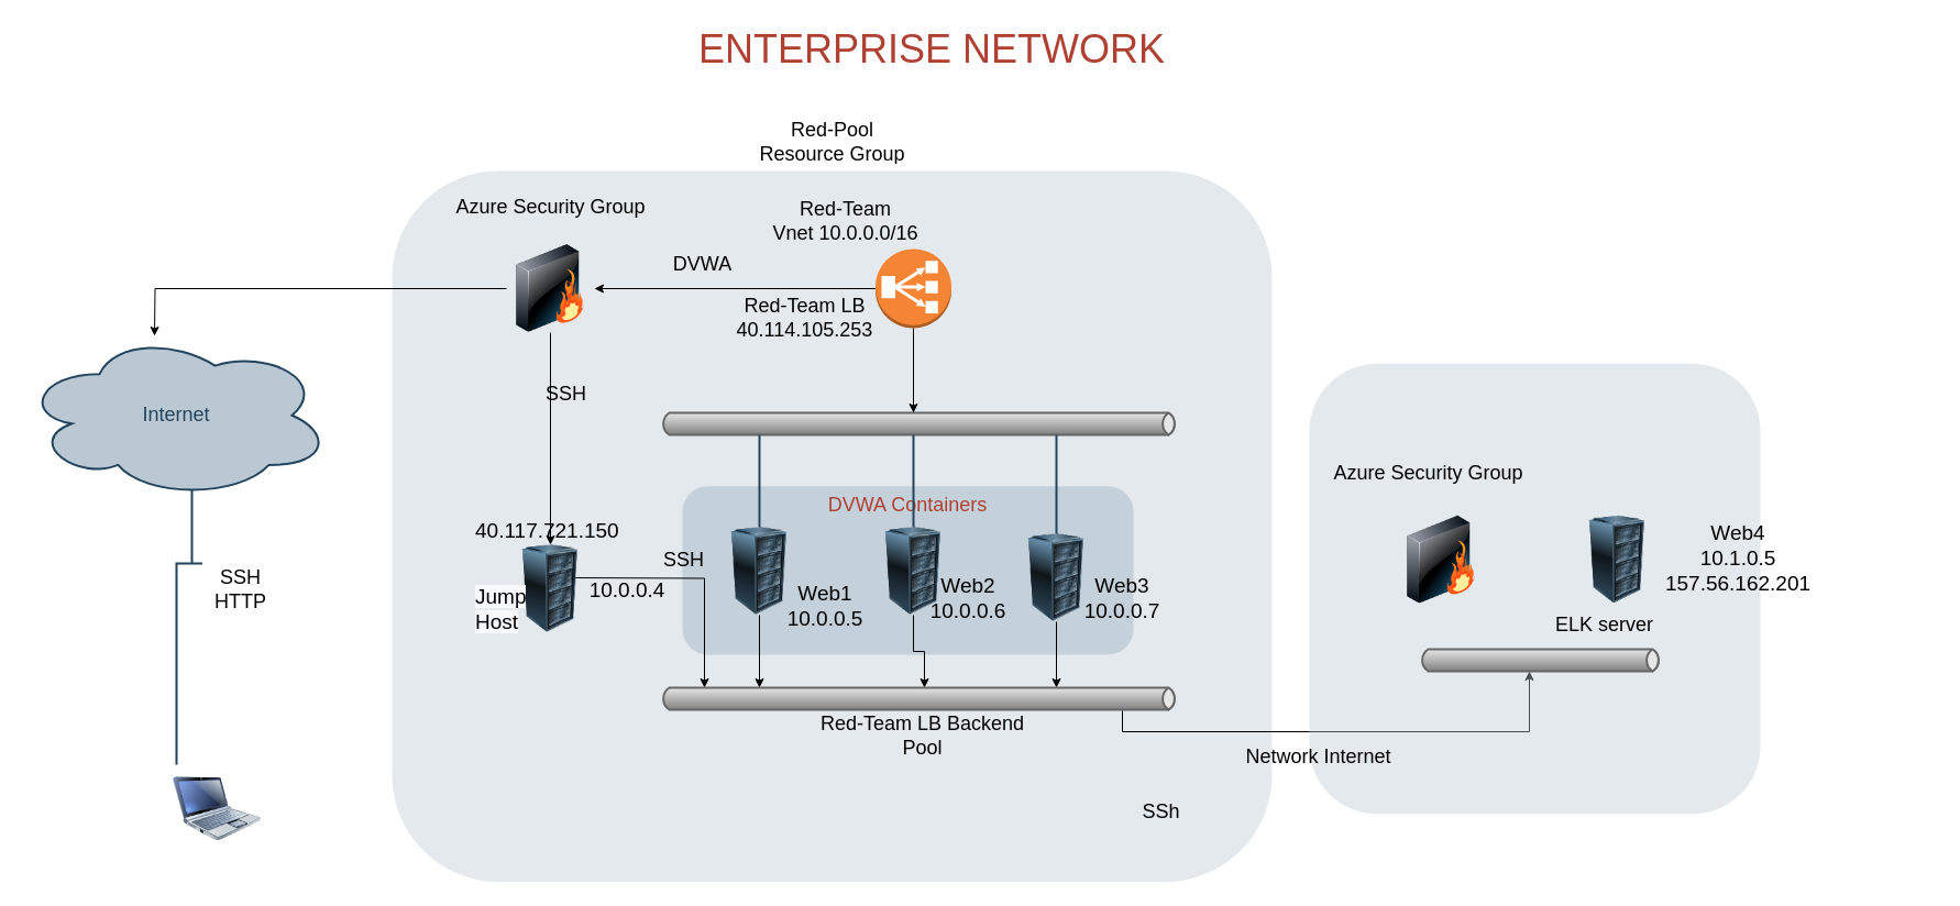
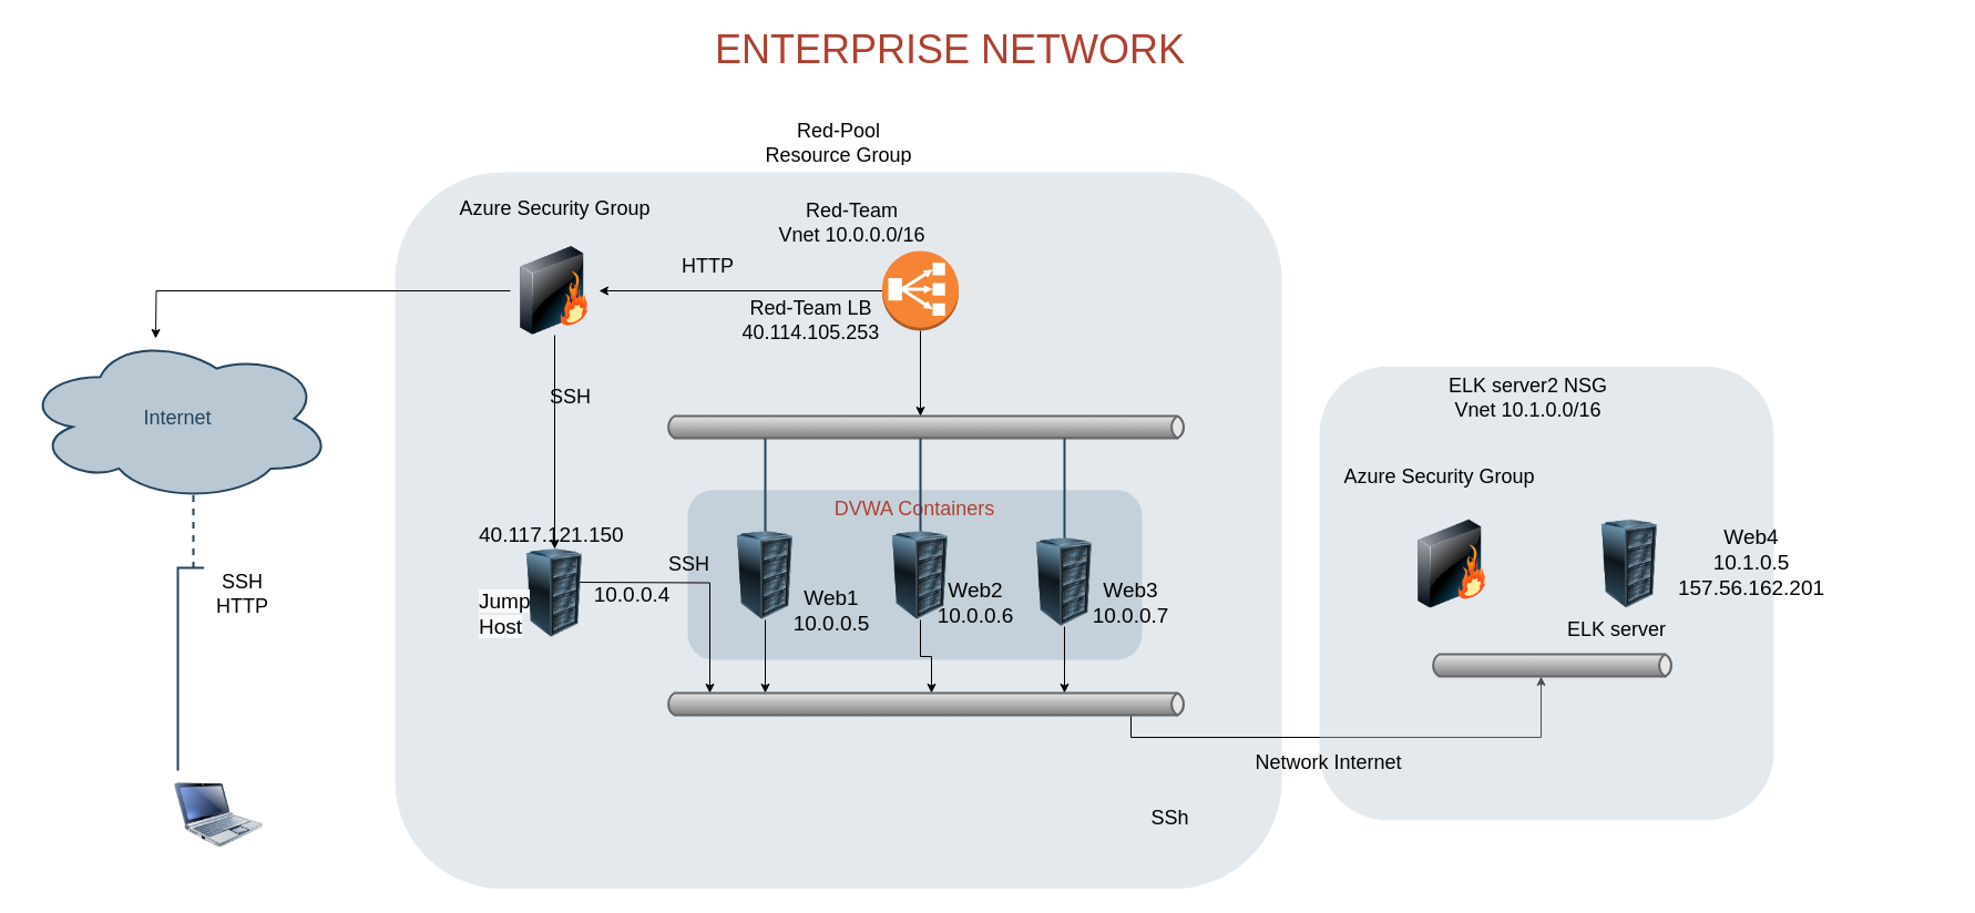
- <mxCell id="17" value="ENTERPRISE NETWORK" style="text;html=1;strokeColor=none;fillColor=none;align=center;verticalAlign=middle;whiteSpace=wrap;overflow=hidden;shadow=0;fontSize=36;fontColor=#AE4132;fontStyle=0" parent="1" vertex="1"><mxGeometry x="157" y="20" width="1380" height="45" as="geometry" /></mxCell>
+ <mxCell id="17" value="ENTERPRISE NETWORK" style="text;html=1;strokeColor=none;fillColor=none;align=center;verticalAlign=middle;whiteSpace=wrap;overflow=hidden;shadow=0;fontSize=36;fontColor=#AE4132;fontStyle=0" parent="1" vertex="1"><mxGeometry x="167" y="20" width="1380" height="45" as="geometry" /></mxCell>
- <mxCell id="43" value="&lt;br&gt;DVWA" style="text;html=1;strokeColor=none;fillColor=none;align=center;verticalAlign=middle;whiteSpace=wrap;overflow=hidden;shadow=0;fontSize=18;fontStyle=0" parent="1" vertex="1"><mxGeometry x="530" y="205" width="217" height="45" as="geometry" /></mxCell>
+ <mxCell id="43" value="&lt;br&gt;HTTP" style="text;html=1;strokeColor=none;fillColor=none;align=center;verticalAlign=middle;whiteSpace=wrap;overflow=hidden;shadow=0;fontSize=18;fontStyle=0" parent="1" vertex="1"><mxGeometry x="530" y="205" width="217" height="45" as="geometry" /></mxCell>
+ <mxCell id="53" value="ELK server2 NSG&lt;br&gt;Vnet 10.1.0.0/16" style="text;html=1;strokeColor=none;fillColor=none;align=center;verticalAlign=middle;whiteSpace=wrap;overflow=hidden;shadow=0;fontSize=18;fontStyle=0" vertex="1" parent="1"><mxGeometry x="1270" y="335" width="217" height="45" as="geometry" /></mxCell>
- <mxCell id="13" value="" style="edgeStyle=elbowEdgeStyle;strokeWidth=2;rounded=0;endArrow=none;startArrow=none;startSize=10;endSize=10;dashed=0;html=1;strokeColor=#23445D;fontSize=18;fontColor=#F08705;startFill=0;endFill=0;fontStyle=0;entryX=0.55;entryY=0.95;entryDx=0;entryDy=0;entryPerimeter=0;" parent="1" source="40" target="12" edge="1"><mxGeometry relative="1" as="geometry"><mxPoint x="570" y="384" as="sourcePoint" /><mxPoint x="570" y="414" as="targetPoint" /></mxGeometry></mxCell>
+ <mxCell id="13" value="" style="edgeStyle=elbowEdgeStyle;strokeWidth=2;rounded=0;endArrow=none;startArrow=none;startSize=10;endSize=10;dashed=1;html=1;strokeColor=#23445D;fontSize=18;fontColor=#F08705;startFill=0;endFill=0;fontStyle=0;entryX=0.55;entryY=0.95;entryDx=0;entryDy=0;entryPerimeter=0;" parent="1" source="40" target="12" edge="1"><mxGeometry relative="1" as="geometry"><mxPoint x="570" y="384" as="sourcePoint" /><mxPoint x="570" y="414" as="targetPoint" /></mxGeometry></mxCell>
- <mxCell id="38" value="40.117.721.150&lt;br&gt;&lt;div class=&quot;fxs-copyfield-wrapper&quot; style=&quot;font-weight: inherit ; font-size: 19px ; position: absolute ; top: 0px ; right: 0px ; width: 24px ; height: 18px ; outline: none&quot;&gt;&lt;div class=&quot;fxs-copyfield fxc-base msportalfx-form-formelement&quot; style=&quot;font-weight: inherit ; position: absolute ; width: 24px ; top: 0px ; right: 0px ; opacity: 1 ; outline: none ; font-size: 19px&quot;&gt;&lt;div class=&quot;azc-formElementSubLabelContainer&quot; style=&quot;font-weight: inherit ; outline: none ; font-size: 19px&quot;&gt;&lt;div class=&quot;azc-formElementContainer&quot; style=&quot;font-weight: inherit ; outline: none ; font-size: 19px&quot;&gt;&lt;div class=&quot;fxc-copyablelabel fxc-copyablelabel-disabled&quot; style=&quot;font-weight: inherit ; overflow: hidden ; padding: 0px ; background-color: transparent ; margin: -3px 0px -3px -0.5px ; outline: none ; font-size: 19px&quot;&gt;&lt;br class=&quot;Apple-interchange-newline&quot; style=&quot;font-size: 19px&quot;&gt;&lt;/div&gt;&lt;div class=&quot;fxc-copyablelabel fxc-copyablelabel-disabled&quot; style=&quot;font-weight: inherit ; overflow: hidden ; padding: 0px ; background-color: transparent ; margin: -3px 0px -3px -0.5px ; outline: none ; font-size: 19px&quot;&gt;&lt;br style=&quot;color: rgb(0 , 0 , 0) ; font-family: &amp;#34;helvetica&amp;#34; ; font-size: 19px ; font-style: normal ; font-weight: 400 ; letter-spacing: normal ; text-align: center ; text-indent: 0px ; text-transform: none ; word-spacing: 0px ; background-color: rgb(248 , 249 , 250)&quot;&gt;&lt;/div&gt;&lt;/div&gt;&lt;/div&gt;&lt;/div&gt;&lt;/div&gt;" style="text;whiteSpace=wrap;html=1;fontSize=19;fontColor=#000000;" parent="1" vertex="1"><mxGeometry x="430" y="465" width="160" height="60" as="geometry" /></mxCell>
+ <mxCell id="38" value="40.117.121.150&lt;br&gt;&lt;div class=&quot;fxs-copyfield-wrapper&quot; style=&quot;font-weight: inherit ; font-size: 19px ; position: absolute ; top: 0px ; right: 0px ; width: 24px ; height: 18px ; outline: none&quot;&gt;&lt;div class=&quot;fxs-copyfield fxc-base msportalfx-form-formelement&quot; style=&quot;font-weight: inherit ; position: absolute ; width: 24px ; top: 0px ; right: 0px ; opacity: 1 ; outline: none ; font-size: 19px&quot;&gt;&lt;div class=&quot;azc-formElementSubLabelContainer&quot; style=&quot;font-weight: inherit ; outline: none ; font-size: 19px&quot;&gt;&lt;div class=&quot;azc-formElementContainer&quot; style=&quot;font-weight: inherit ; outline: none ; font-size: 19px&quot;&gt;&lt;div class=&quot;fxc-copyablelabel fxc-copyablelabel-disabled&quot; style=&quot;font-weight: inherit ; overflow: hidden ; padding: 0px ; background-color: transparent ; margin: -3px 0px -3px -0.5px ; outline: none ; font-size: 19px&quot;&gt;&lt;br class=&quot;Apple-interchange-newline&quot; style=&quot;font-size: 19px&quot;&gt;&lt;/div&gt;&lt;div class=&quot;fxc-copyablelabel fxc-copyablelabel-disabled&quot; style=&quot;font-weight: inherit ; overflow: hidden ; padding: 0px ; background-color: transparent ; margin: -3px 0px -3px -0.5px ; outline: none ; font-size: 19px&quot;&gt;&lt;br style=&quot;color: rgb(0 , 0 , 0) ; font-family: &amp;#34;helvetica&amp;#34; ; font-size: 19px ; font-style: normal ; font-weight: 400 ; letter-spacing: normal ; text-align: center ; text-indent: 0px ; text-transform: none ; word-spacing: 0px ; background-color: rgb(248 , 249 , 250)&quot;&gt;&lt;/div&gt;&lt;/div&gt;&lt;/div&gt;&lt;/div&gt;&lt;/div&gt;" style="text;whiteSpace=wrap;html=1;fontSize=19;fontColor=#000000;" parent="1" vertex="1"><mxGeometry x="430" y="465" width="160" height="60" as="geometry" /></mxCell>
- <mxCell id="30" value="Red-Team LB Backend Pool" style="text;html=1;strokeColor=none;fillColor=none;align=center;verticalAlign=middle;whiteSpace=wrap;overflow=hidden;shadow=0;fontSize=18;fontStyle=0" parent="1" vertex="1"><mxGeometry x="730" y="645" width="217" height="45" as="geometry" /></mxCell>
